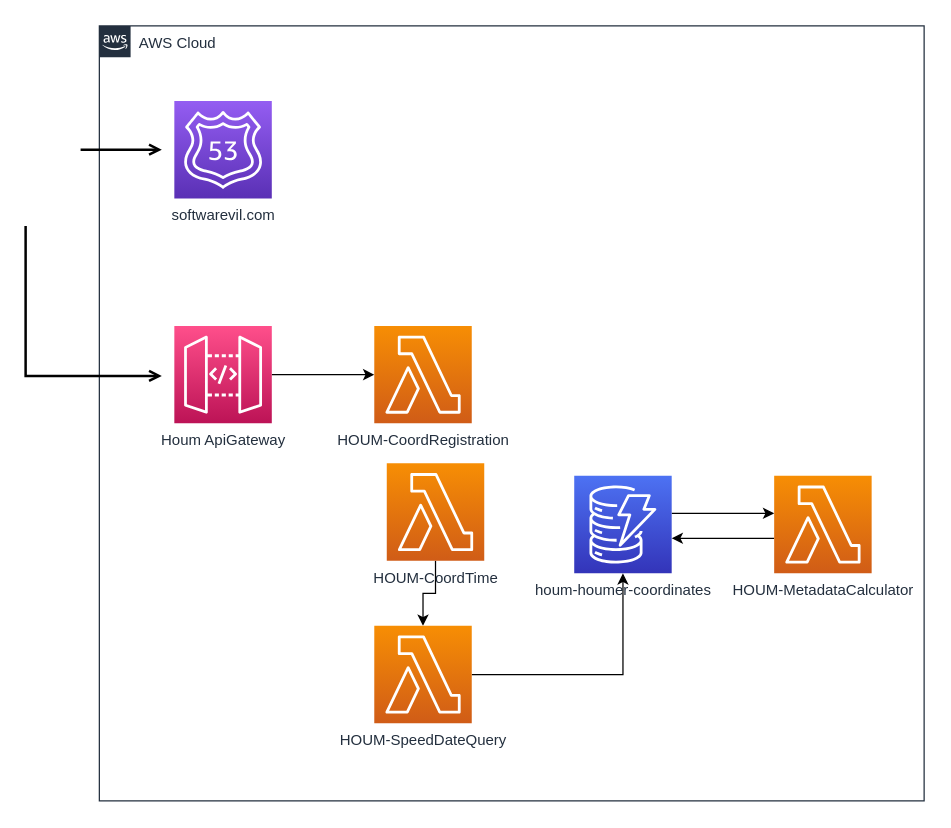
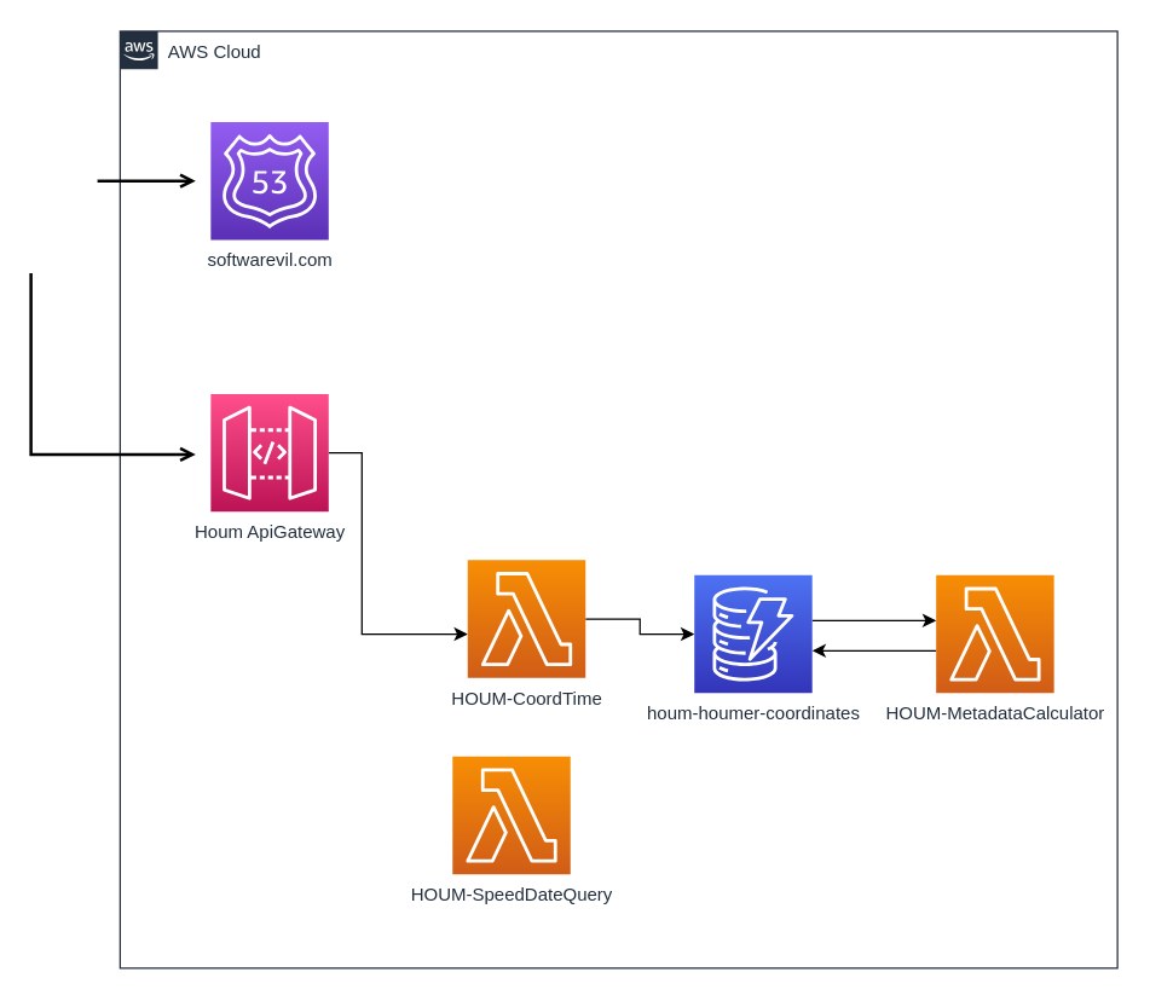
- <mxCell id="6" style="edgeStyle=orthogonalEdgeStyle;rounded=0;orthogonalLoop=1;jettySize=auto;html=1;" edge="1" parent="1" source="8" target="9"><mxGeometry relative="1" as="geometry" /></mxCell>
- <mxCell id="9" value="HOUM-CoordRegistration" style="sketch=0;points=[[0,0,0],[0.25,0,0],[0.5,0,0],[0.75,0,0],[1,0,0],[0,1,0],[0.25,1,0],[0.5,1,0],[0.75,1,0],[1,1,0],[0,0.25,0],[0,0.5,0],[0,0.75,0],[1,0.25,0],[1,0.5,0],[1,0.75,0]];outlineConnect=0;fontColor=#232F3E;gradientColor=#F78E04;gradientDirection=north;fillColor=#D05C17;strokeColor=#ffffff;dashed=0;verticalLabelPosition=bottom;verticalAlign=top;align=center;html=1;fontSize=12;fontStyle=0;aspect=fixed;shape=mxgraph.aws4.resourceIcon;resIcon=mxgraph.aws4.lambda;" vertex="1" parent="1"><mxGeometry x="299" y="260" width="78" height="78" as="geometry" /></mxCell>
+ <mxCell id="7" style="edgeStyle=orthogonalEdgeStyle;rounded=0;orthogonalLoop=1;jettySize=auto;html=1;" edge="1" parent="1" source="8" target="11"><mxGeometry relative="1" as="geometry"><Array as="points"><mxPoint x="239" y="299" /><mxPoint x="239" y="419" /></Array></mxGeometry></mxCell>
- <mxCell id="10" style="edgeStyle=orthogonalEdgeStyle;rounded=0;orthogonalLoop=1;jettySize=auto;html=1;" edge="1" parent="1" source="11" target="13"><mxGeometry relative="1" as="geometry" /></mxCell>
+ <mxCell id="10" style="edgeStyle=orthogonalEdgeStyle;rounded=0;orthogonalLoop=1;jettySize=auto;html=1;" edge="1" parent="1" source="11" target="15"><mxGeometry relative="1" as="geometry" /></mxCell>
- <mxCell id="12" style="edgeStyle=orthogonalEdgeStyle;rounded=0;orthogonalLoop=1;jettySize=auto;html=1;" edge="1" parent="1" source="13" target="15"><mxGeometry relative="1" as="geometry" /></mxCell>
